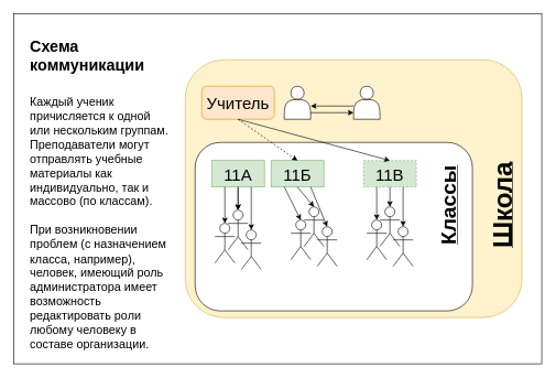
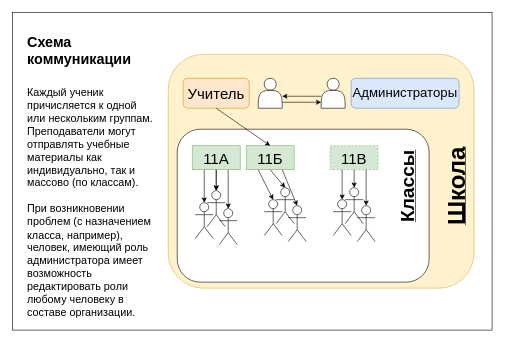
+ <mxCell id="35" value="&lt;font style=&quot;font-size: 22px&quot;&gt;Администраторы&lt;/font&gt;" style="rounded=1;whiteSpace=wrap;html=1;fillColor=#dae8fc;strokeColor=#6c8ebf;fontStyle=0" vertex="1" parent="1"><mxGeometry x="585" y="130" width="180" height="50" as="geometry" /></mxCell>
- <mxCell id="33" value="" style="endArrow=classic;html=1;exitX=0.5;exitY=1;exitDx=0;exitDy=0;entryX=0.5;entryY=0;entryDx=0;entryDy=0;dashed=1;" edge="1" source="32" parent="1" target="8"><mxGeometry width="50" height="50" relative="1" as="geometry"><mxPoint x="430" y="350" as="sourcePoint" /><mxPoint x="455" y="270" as="targetPoint" /></mxGeometry></mxCell>
+ <mxCell id="33" value="" style="endArrow=classic;html=1;exitX=0.5;exitY=1;exitDx=0;exitDy=0;entryX=0.5;entryY=0;entryDx=0;entryDy=0;" edge="1" source="32" parent="1" target="8"><mxGeometry width="50" height="50" relative="1" as="geometry"><mxPoint x="430" y="350" as="sourcePoint" /><mxPoint x="455" y="270" as="targetPoint" /></mxGeometry></mxCell>
- <mxCell id="34" value="" style="endArrow=classic;html=1;exitX=0.5;exitY=1;exitDx=0;exitDy=0;entryX=0.5;entryY=0;entryDx=0;entryDy=0;" edge="1" source="32" parent="1" target="9"><mxGeometry width="50" height="50" relative="1" as="geometry"><mxPoint x="430" y="350" as="sourcePoint" /><mxPoint x="570" y="270" as="targetPoint" /></mxGeometry></mxCell>
